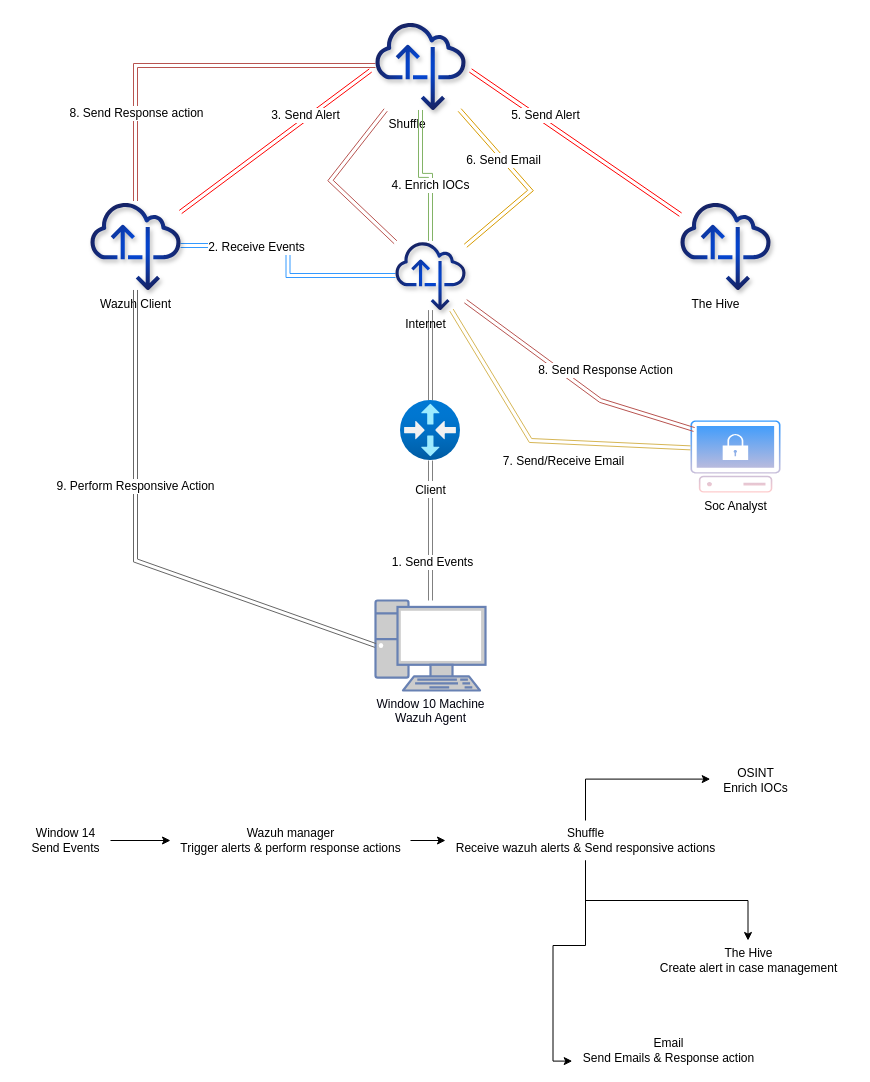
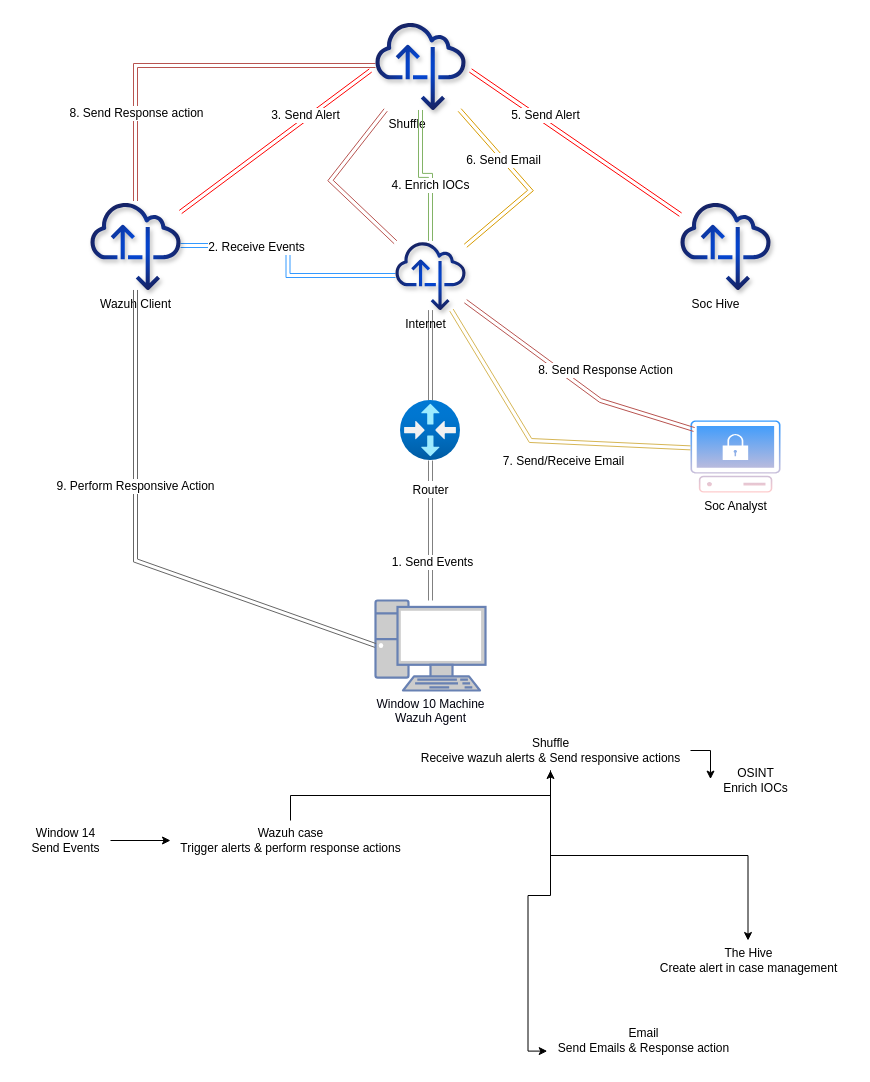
- <mxCell id="9" value="&lt;font color=&quot;#000000&quot;&gt;The Hive&amp;nbsp; &amp;nbsp; &amp;nbsp;&amp;nbsp;&lt;/font&gt;&lt;div&gt;&lt;font color=&quot;#000000&quot;&gt;&lt;br&gt;&lt;/font&gt;&lt;/div&gt;" style="outlineConnect=0;fillColor=#0050ef;strokeColor=#001DBC;dashed=0;verticalLabelPosition=bottom;verticalAlign=top;align=center;html=1;fontSize=12;fontStyle=0;aspect=fixed;pointerEvents=1;shape=mxgraph.aws4.internet_alt22;fontFamily=Helvetica;autosize=1;resizable=0;fontColor=#ffffff;shadow=1;gradientColor=#162366;gradientDirection=radial;" vertex="1" parent="1"><mxGeometry x="680" y="200" width="90" height="90" as="geometry" /></mxCell>
+ <mxCell id="9" value="&lt;font color=&quot;#000000&quot;&gt;Soc Hive&amp;nbsp; &amp;nbsp; &amp;nbsp;&amp;nbsp;&lt;/font&gt;&lt;div&gt;&lt;font color=&quot;#000000&quot;&gt;&lt;br&gt;&lt;/font&gt;&lt;/div&gt;" style="outlineConnect=0;fillColor=#0050ef;strokeColor=#001DBC;dashed=0;verticalLabelPosition=bottom;verticalAlign=top;align=center;html=1;fontSize=12;fontStyle=0;aspect=fixed;pointerEvents=1;shape=mxgraph.aws4.internet_alt22;fontFamily=Helvetica;autosize=1;resizable=0;fontColor=#ffffff;shadow=1;gradientColor=#162366;gradientDirection=radial;" vertex="1" parent="1"><mxGeometry x="680" y="200" width="90" height="90" as="geometry" /></mxCell>
- <mxCell id="25" value="Client" style="image;aspect=fixed;html=1;points=[];align=center;fontSize=12;image=img/lib/azure2/networking/Virtual_Router.svg;verticalAlign=middle;fontFamily=Helvetica;fontColor=default;autosize=1;resizable=0;fillColor=none;gradientColor=none;" vertex="1" parent="1"><mxGeometry x="400" y="400" width="60" height="60" as="geometry" /></mxCell>
+ <mxCell id="25" value="Router" style="image;aspect=fixed;html=1;points=[];align=center;fontSize=12;image=img/lib/azure2/networking/Virtual_Router.svg;verticalAlign=middle;fontFamily=Helvetica;fontColor=default;autosize=1;resizable=0;fillColor=none;gradientColor=none;" vertex="1" parent="1"><mxGeometry x="400" y="400" width="60" height="60" as="geometry" /></mxCell>
- <mxCell id="35" value="Wazuh manager&lt;div&gt;Trigger alerts &amp;amp; perform response actions&lt;/div&gt;" style="text;html=1;align=center;verticalAlign=middle;resizable=0;points=[];autosize=1;strokeColor=none;fillColor=none;fontFamily=Helvetica;fontSize=12;fontColor=default;" vertex="1" parent="1"><mxGeometry x="170" y="820" width="240" height="40" as="geometry" /></mxCell>
+ <mxCell id="35" value="Wazuh case&lt;div&gt;Trigger alerts &amp;amp; perform response actions&lt;/div&gt;" style="text;html=1;align=center;verticalAlign=middle;resizable=0;points=[];autosize=1;strokeColor=none;fillColor=none;fontFamily=Helvetica;fontSize=12;fontColor=default;" vertex="1" parent="1"><mxGeometry x="170" y="820" width="240" height="40" as="geometry" /></mxCell>
- <mxCell id="37" value="Shuffle&lt;div&gt;Receive wazuh alerts &amp;amp; Send responsive actions&lt;/div&gt;" style="text;html=1;align=center;verticalAlign=middle;resizable=0;points=[];autosize=1;strokeColor=none;fillColor=none;fontFamily=Helvetica;fontSize=12;fontColor=default;" vertex="1" parent="1"><mxGeometry x="445" y="820" width="280" height="40" as="geometry" /></mxCell>
+ <mxCell id="37" value="Shuffle&lt;div&gt;Receive wazuh alerts &amp;amp; Send responsive actions&lt;/div&gt;" style="text;html=1;align=center;verticalAlign=middle;resizable=0;points=[];autosize=1;strokeColor=none;fillColor=none;fontFamily=Helvetica;fontSize=12;fontColor=default;" vertex="1" parent="1"><mxGeometry x="410" y="730" width="280" height="40" as="geometry" /></mxCell>
- <mxCell id="40" value="Email&lt;br&gt;Send Emails &amp;amp; Response action" style="text;html=1;align=center;verticalAlign=middle;resizable=0;points=[];autosize=1;strokeColor=none;fillColor=none;fontFamily=Helvetica;fontSize=12;fontColor=default;" vertex="1" parent="1"><mxGeometry x="572.5" y="1030" width="190" height="40" as="geometry" /></mxCell>
+ <mxCell id="40" value="Email&lt;br&gt;Send Emails &amp;amp; Response action" style="text;html=1;align=center;verticalAlign=middle;resizable=0;points=[];autosize=1;strokeColor=none;fillColor=none;fontFamily=Helvetica;fontSize=12;fontColor=default;" vertex="1" parent="1"><mxGeometry x="547.5" y="1020" width="190" height="40" as="geometry" /></mxCell>
